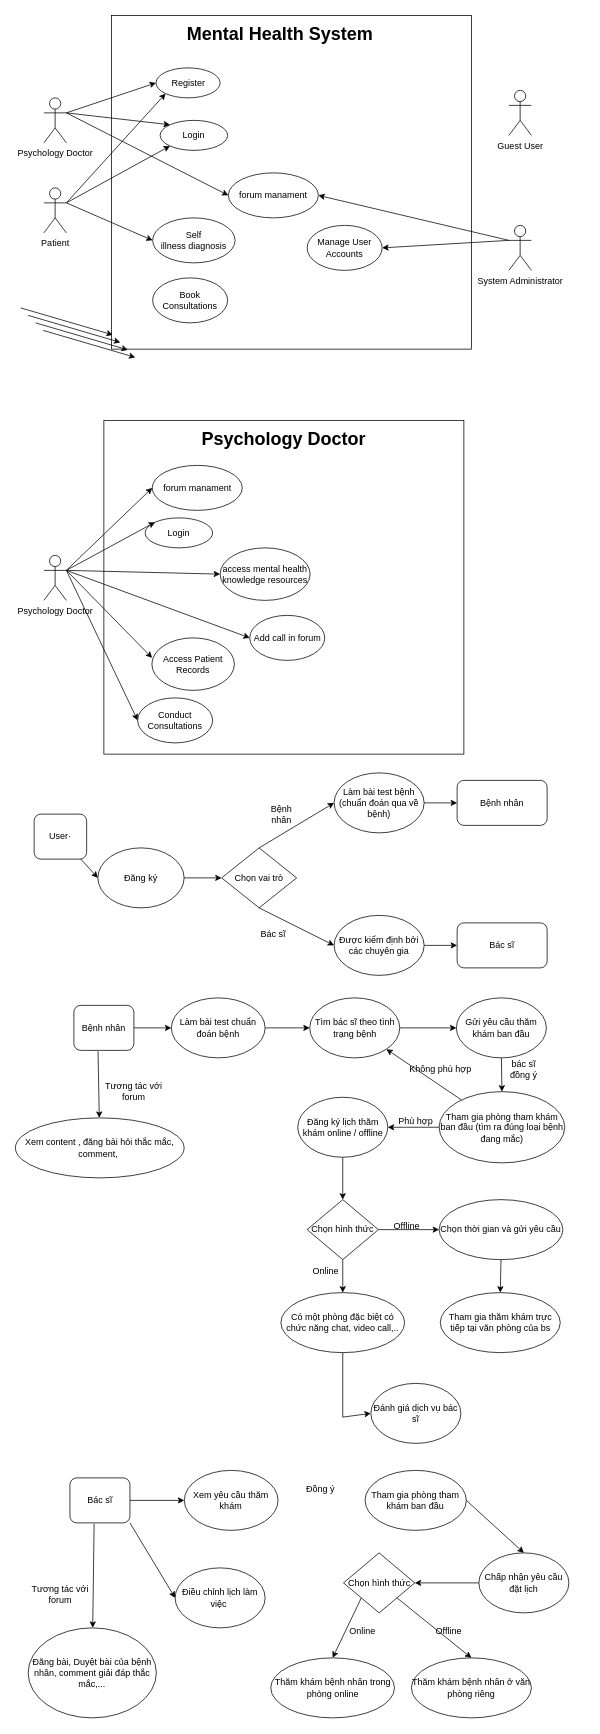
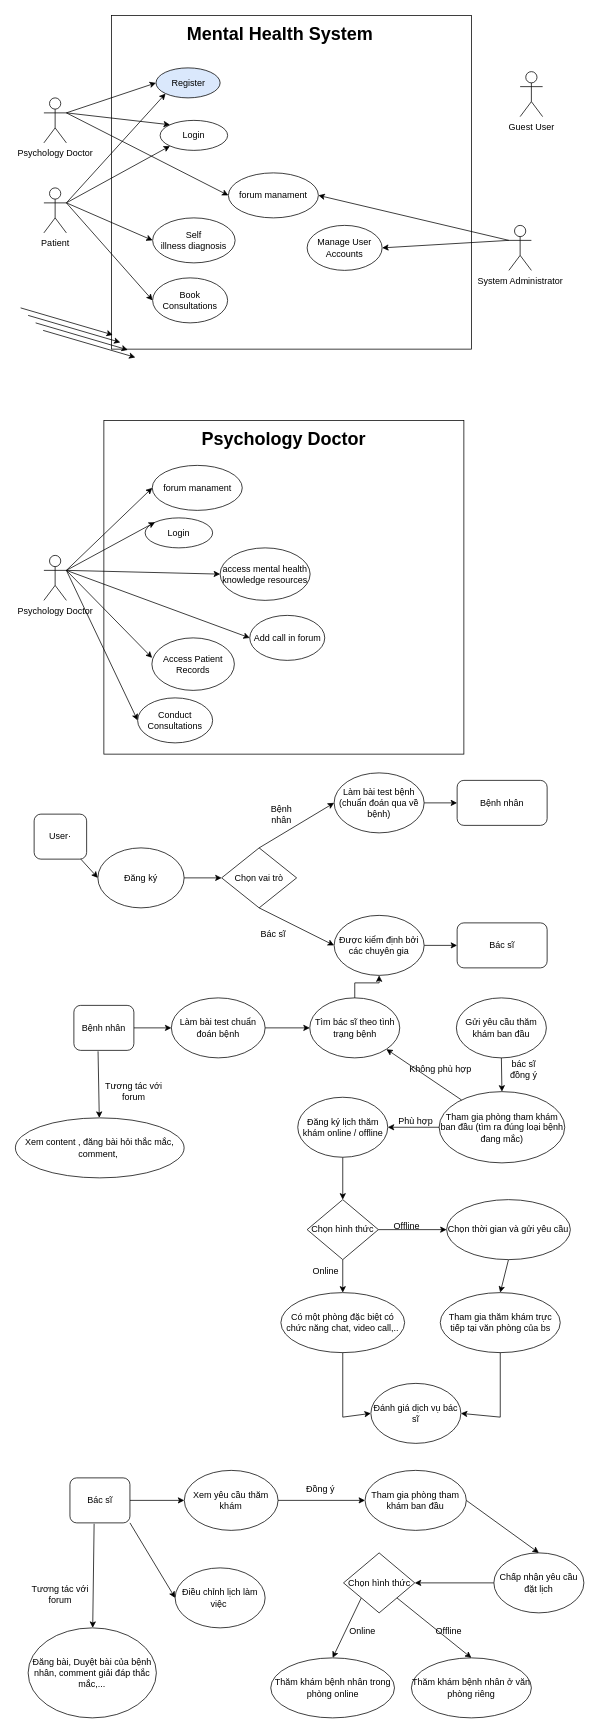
- <mxCell id="16" value="Register" style="ellipse;whiteSpace=wrap;html=1;" parent="1" vertex="1"><mxGeometry x="207.5" y="90" width="85.5" height="40" as="geometry" /></mxCell>
+ <mxCell id="16" value="Register" style="ellipse;whiteSpace=wrap;html=1;fillColor=#dae8fc;" parent="1" vertex="1"><mxGeometry x="207.5" y="90" width="85.5" height="40" as="geometry" /></mxCell>
- <mxCell id="11" value="Guest User" style="shape=umlActor;verticalLabelPosition=bottom;verticalAlign=top;html=1;outlineConnect=0;" parent="1" vertex="1"><mxGeometry x="678" y="120" width="30" height="60" as="geometry" /></mxCell>
+ <mxCell id="11" value="Guest User" style="shape=umlActor;verticalLabelPosition=bottom;verticalAlign=top;html=1;outlineConnect=0;" parent="1" vertex="1"><mxGeometry x="693" y="95" width="30" height="60" as="geometry" /></mxCell>
+ <mxCell id="106" value="" style="endArrow=classic;html=1;rounded=0;exitX=1;exitY=0.333;exitDx=0;exitDy=0;exitPerimeter=0;entryX=0;entryY=0.5;entryDx=0;entryDy=0;" edge="1" parent="1" source="2" target="12"><mxGeometry width="50" height="50" relative="1" as="geometry"><mxPoint x="37" y="420" as="sourcePoint" /><mxPoint x="160" y="456" as="targetPoint" /></mxGeometry></mxCell>
- <mxCell id="57" value="" style="edgeStyle=orthogonalEdgeStyle;rounded=0;orthogonalLoop=1;jettySize=auto;html=1;" parent="1" source="58" target="56" edge="1"><mxGeometry relative="1" as="geometry" /></mxCell>
+ <mxCell id="57" value="" style="edgeStyle=orthogonalEdgeStyle;rounded=0;orthogonalLoop=1;jettySize=auto;html=1;" parent="1" source="58" target="45" edge="1"><mxGeometry relative="1" as="geometry" /></mxCell>
- <mxCell id="68" value="Chọn thời gian và gửi yêu cầu" style="ellipse;whiteSpace=wrap;html=1;" parent="1" vertex="1"><mxGeometry x="585" y="1599" width="165" height="80" as="geometry" /></mxCell>
+ <mxCell id="68" value="Chọn thời gian và gửi yêu cầu" style="ellipse;whiteSpace=wrap;html=1;" parent="1" vertex="1"><mxGeometry x="595" y="1599" width="165" height="80" as="geometry" /></mxCell>
+ <mxCell id="71" value="" style="endArrow=classic;html=1;rounded=0;entryX=1;entryY=0.5;entryDx=0;entryDy=0;exitX=0.5;exitY=1;exitDx=0;exitDy=0;" parent="1" source="70" target="52" edge="1"><mxGeometry width="50" height="50" relative="1" as="geometry"><mxPoint x="217" y="1869" as="sourcePoint" /><mxPoint x="267" y="1819" as="targetPoint" /><Array as="points"><mxPoint x="666.5" y="1889" /></Array></mxGeometry></mxCell>
+ <mxCell id="86" value="" style="endArrow=classic;html=1;rounded=0;entryX=0;entryY=0.5;entryDx=0;entryDy=0;exitX=1;exitY=0.5;exitDx=0;exitDy=0;" parent="1" source="80" target="83" edge="1"><mxGeometry width="50" height="50" relative="1" as="geometry"><mxPoint x="662.75" y="2040" as="sourcePoint" /><mxPoint x="232.75" y="2270" as="targetPoint" /></mxGeometry></mxCell>
- <mxCell id="82" value="Chấp nhận yêu cầu đặt lịch" style="ellipse;whiteSpace=wrap;html=1;" parent="1" vertex="1"><mxGeometry x="638" y="2070" width="120" height="80" as="geometry" /></mxCell>
+ <mxCell id="82" value="Chấp nhận yêu cầu đặt lịch" style="ellipse;whiteSpace=wrap;html=1;" parent="1" vertex="1"><mxGeometry x="658" y="2070" width="120" height="80" as="geometry" /></mxCell>
